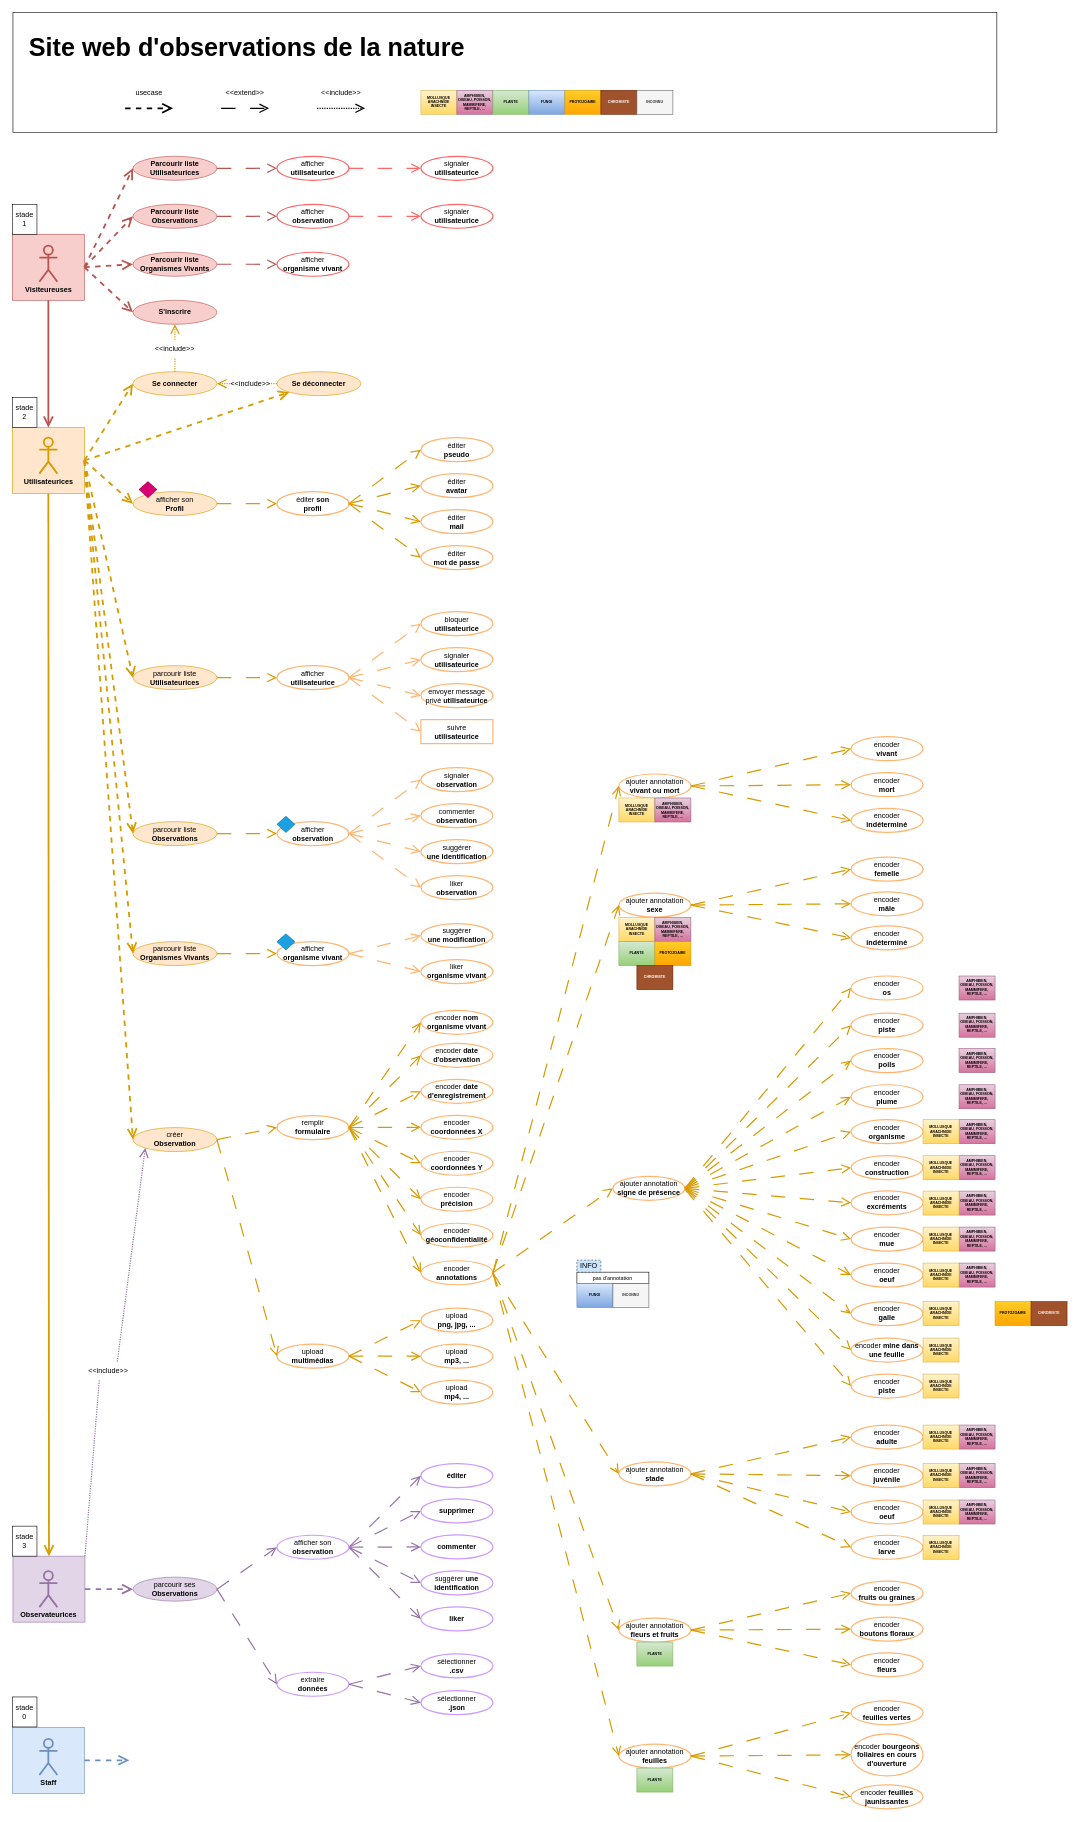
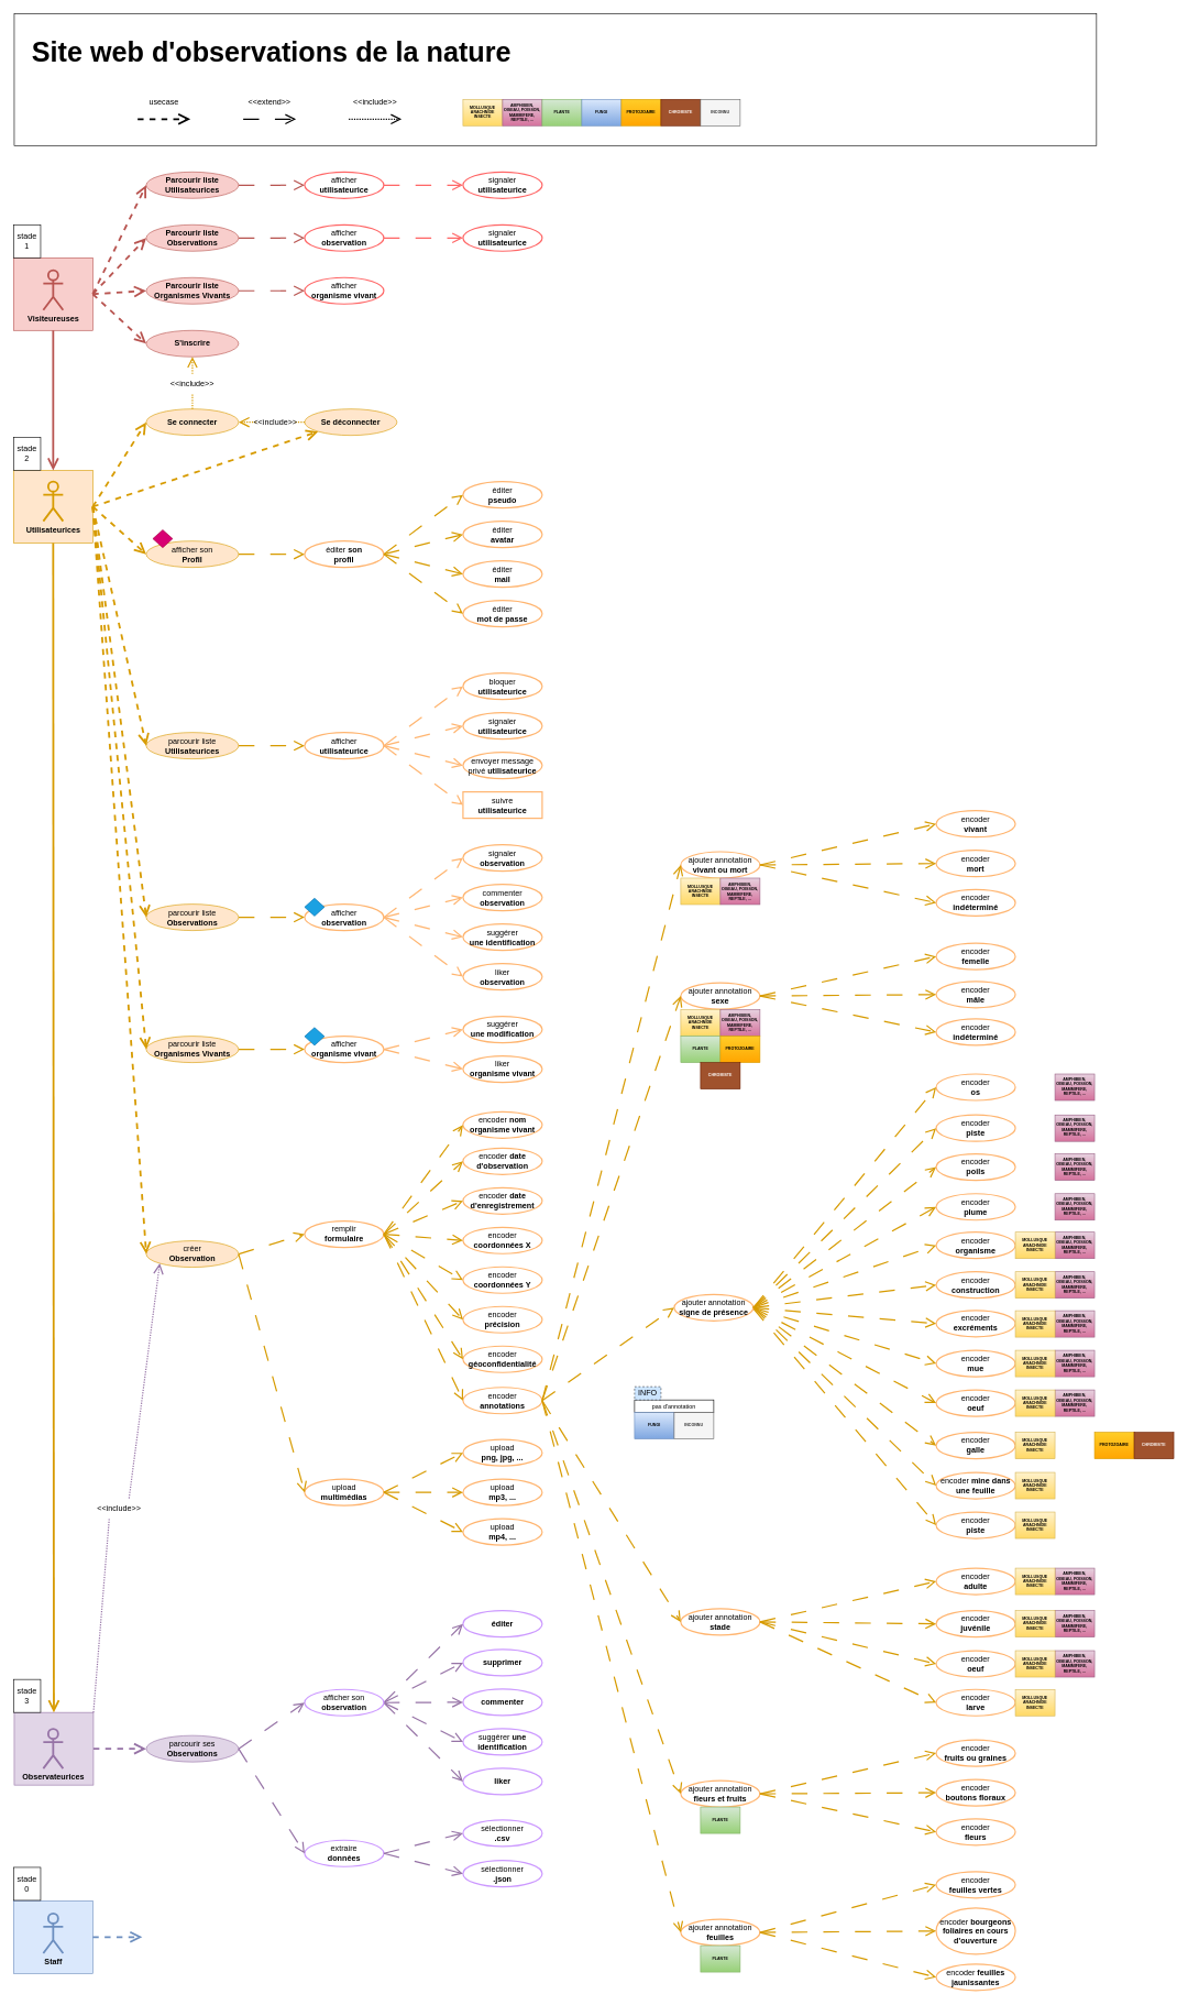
- <mxCell id="99" value="&lt;div&gt;remplir&lt;/div&gt;&lt;div&gt;&lt;b&gt;formulaire&lt;/b&gt;&lt;/div&gt;" style="ellipse;whiteSpace=wrap;html=1;fontStyle=0;strokeColor=#FFB570;strokeWidth=2;" parent="1" vertex="1"><mxGeometry x="461" y="1859" width="120" height="40" as="geometry" /></mxCell>
+ <mxCell id="99" value="&lt;div&gt;remplir&lt;/div&gt;&lt;div&gt;&lt;b&gt;formulaire&lt;/b&gt;&lt;/div&gt;" style="ellipse;whiteSpace=wrap;html=1;fontStyle=0;strokeColor=#FFB570;strokeWidth=2;" parent="1" vertex="1"><mxGeometry x="461" y="1849" width="120" height="40" as="geometry" /></mxCell>
